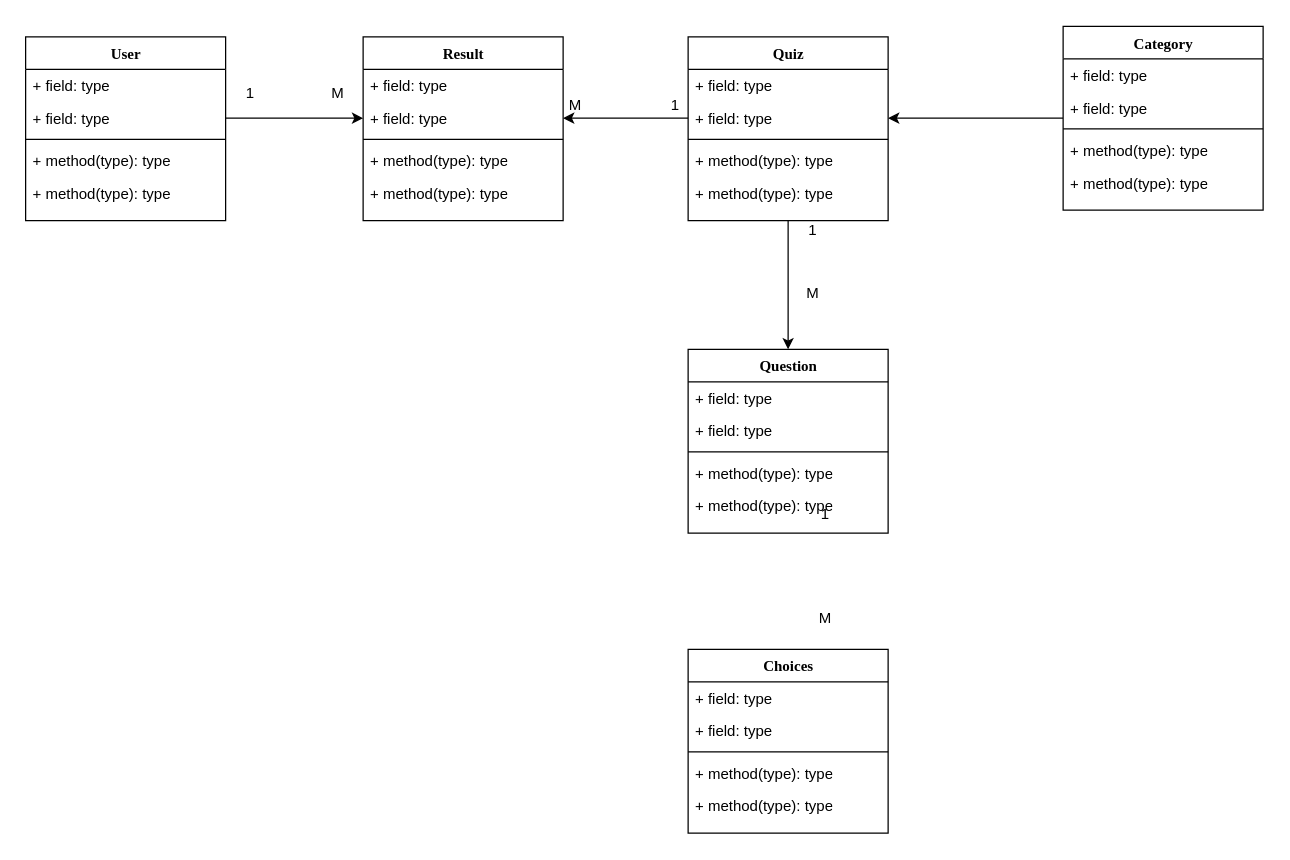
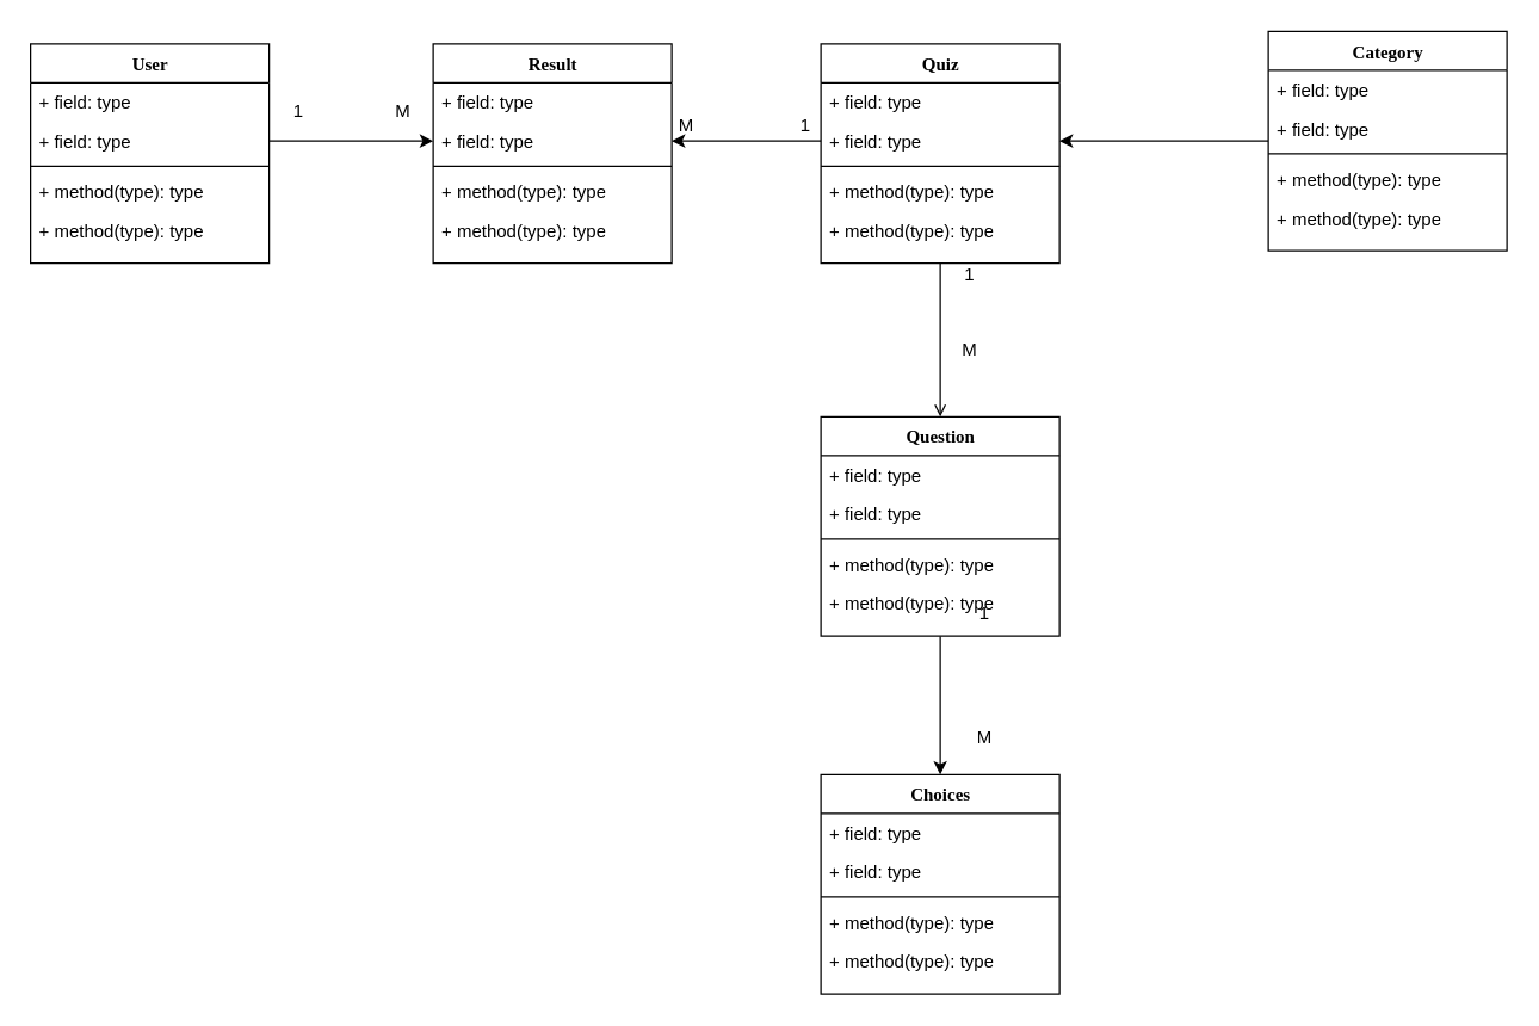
- <mxCell id="23" style="edgeStyle=orthogonalEdgeStyle;rounded=0;orthogonalLoop=1;jettySize=auto;html=1;exitX=0.5;exitY=1;exitDx=0;exitDy=0;entryX=0.5;entryY=0;entryDx=0;entryDy=0;" edge="1" parent="1" source="24" target="3"><mxGeometry relative="1" as="geometry" /></mxCell>
+ <mxCell id="23" style="edgeStyle=orthogonalEdgeStyle;rounded=0;orthogonalLoop=1;jettySize=auto;html=1;exitX=0.5;exitY=1;exitDx=0;exitDy=0;entryX=0.5;entryY=0;entryDx=0;entryDy=0;endArrow=open;" edge="1" parent="1" source="24" target="3"><mxGeometry relative="1" as="geometry" /></mxCell>
+ <mxCell id="2" style="edgeStyle=orthogonalEdgeStyle;rounded=0;orthogonalLoop=1;jettySize=auto;html=1;exitX=0.5;exitY=1;exitDx=0;exitDy=0;entryX=0.5;entryY=0;entryDx=0;entryDy=0;" edge="1" parent="1" source="3" target="15"><mxGeometry relative="1" as="geometry" /></mxCell>
